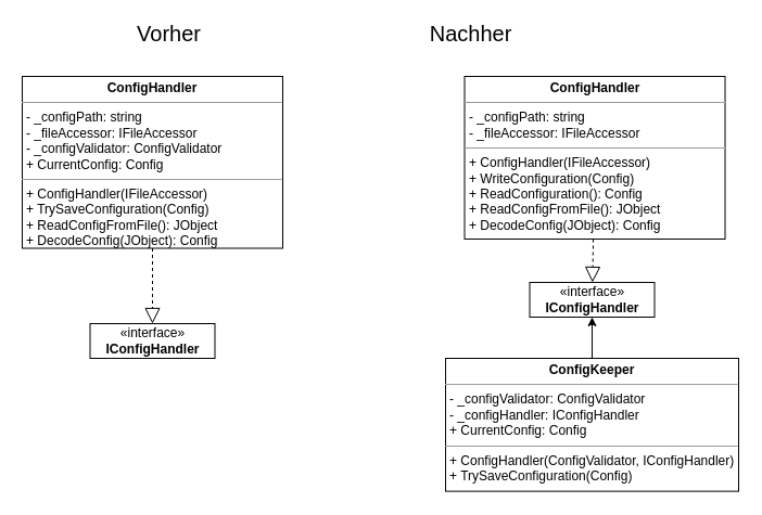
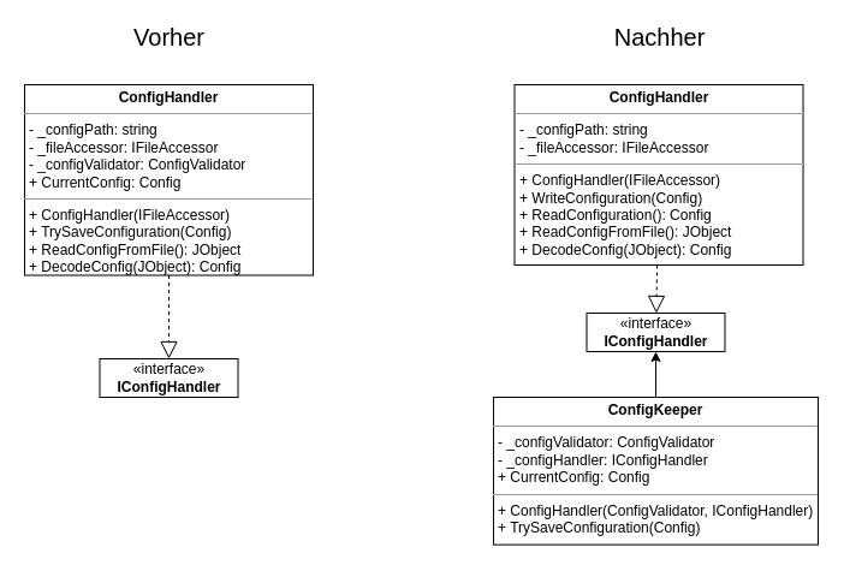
- <mxCell id="8" value="&lt;font style=&quot;font-size: 20px&quot;&gt;Vorher&lt;/font&gt;" style="text;html=1;align=center;verticalAlign=middle;resizable=0;points=[];autosize=1;strokeColor=none;" vertex="1" parent="1"><mxGeometry x="120" y="20" width="70" height="20" as="geometry" /></mxCell>
+ <mxCell id="8" value="&lt;font style=&quot;font-size: 20px&quot;&gt;Vorher&lt;/font&gt;" style="text;html=1;align=center;verticalAlign=middle;resizable=0;points=[];autosize=1;strokeColor=none;" vertex="1" parent="1"><mxGeometry x="105" y="20" width="70" height="20" as="geometry" /></mxCell>
- <mxCell id="9" value="&lt;font style=&quot;font-size: 20px&quot;&gt;Nachher&lt;/font&gt;" style="text;html=1;align=center;verticalAlign=middle;resizable=0;points=[];autosize=1;strokeColor=none;" vertex="1" parent="1"><mxGeometry x="387.5" y="20" width="90" height="20" as="geometry" /></mxCell>
+ <mxCell id="9" value="&lt;font style=&quot;font-size: 20px&quot;&gt;Nachher&lt;/font&gt;" style="text;html=1;align=center;verticalAlign=middle;resizable=0;points=[];autosize=1;strokeColor=none;" vertex="1" parent="1"><mxGeometry x="502.5" y="20" width="90" height="20" as="geometry" /></mxCell>
